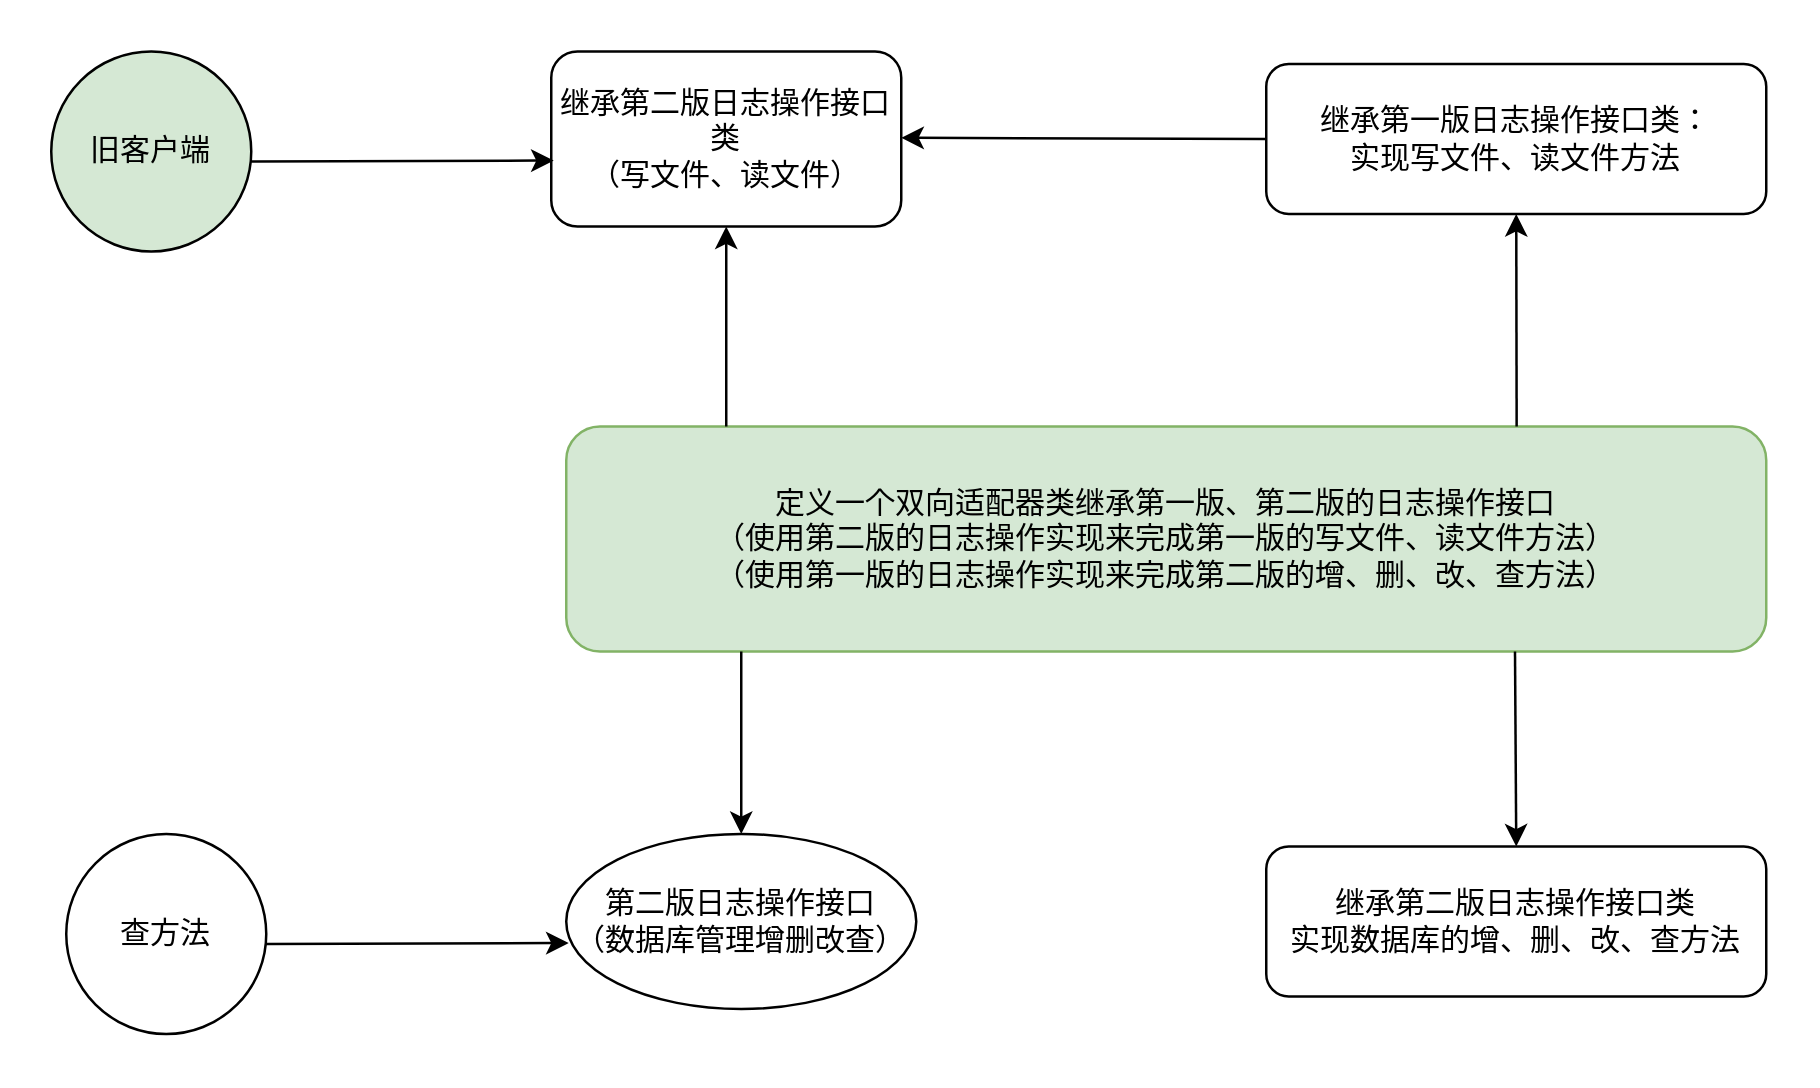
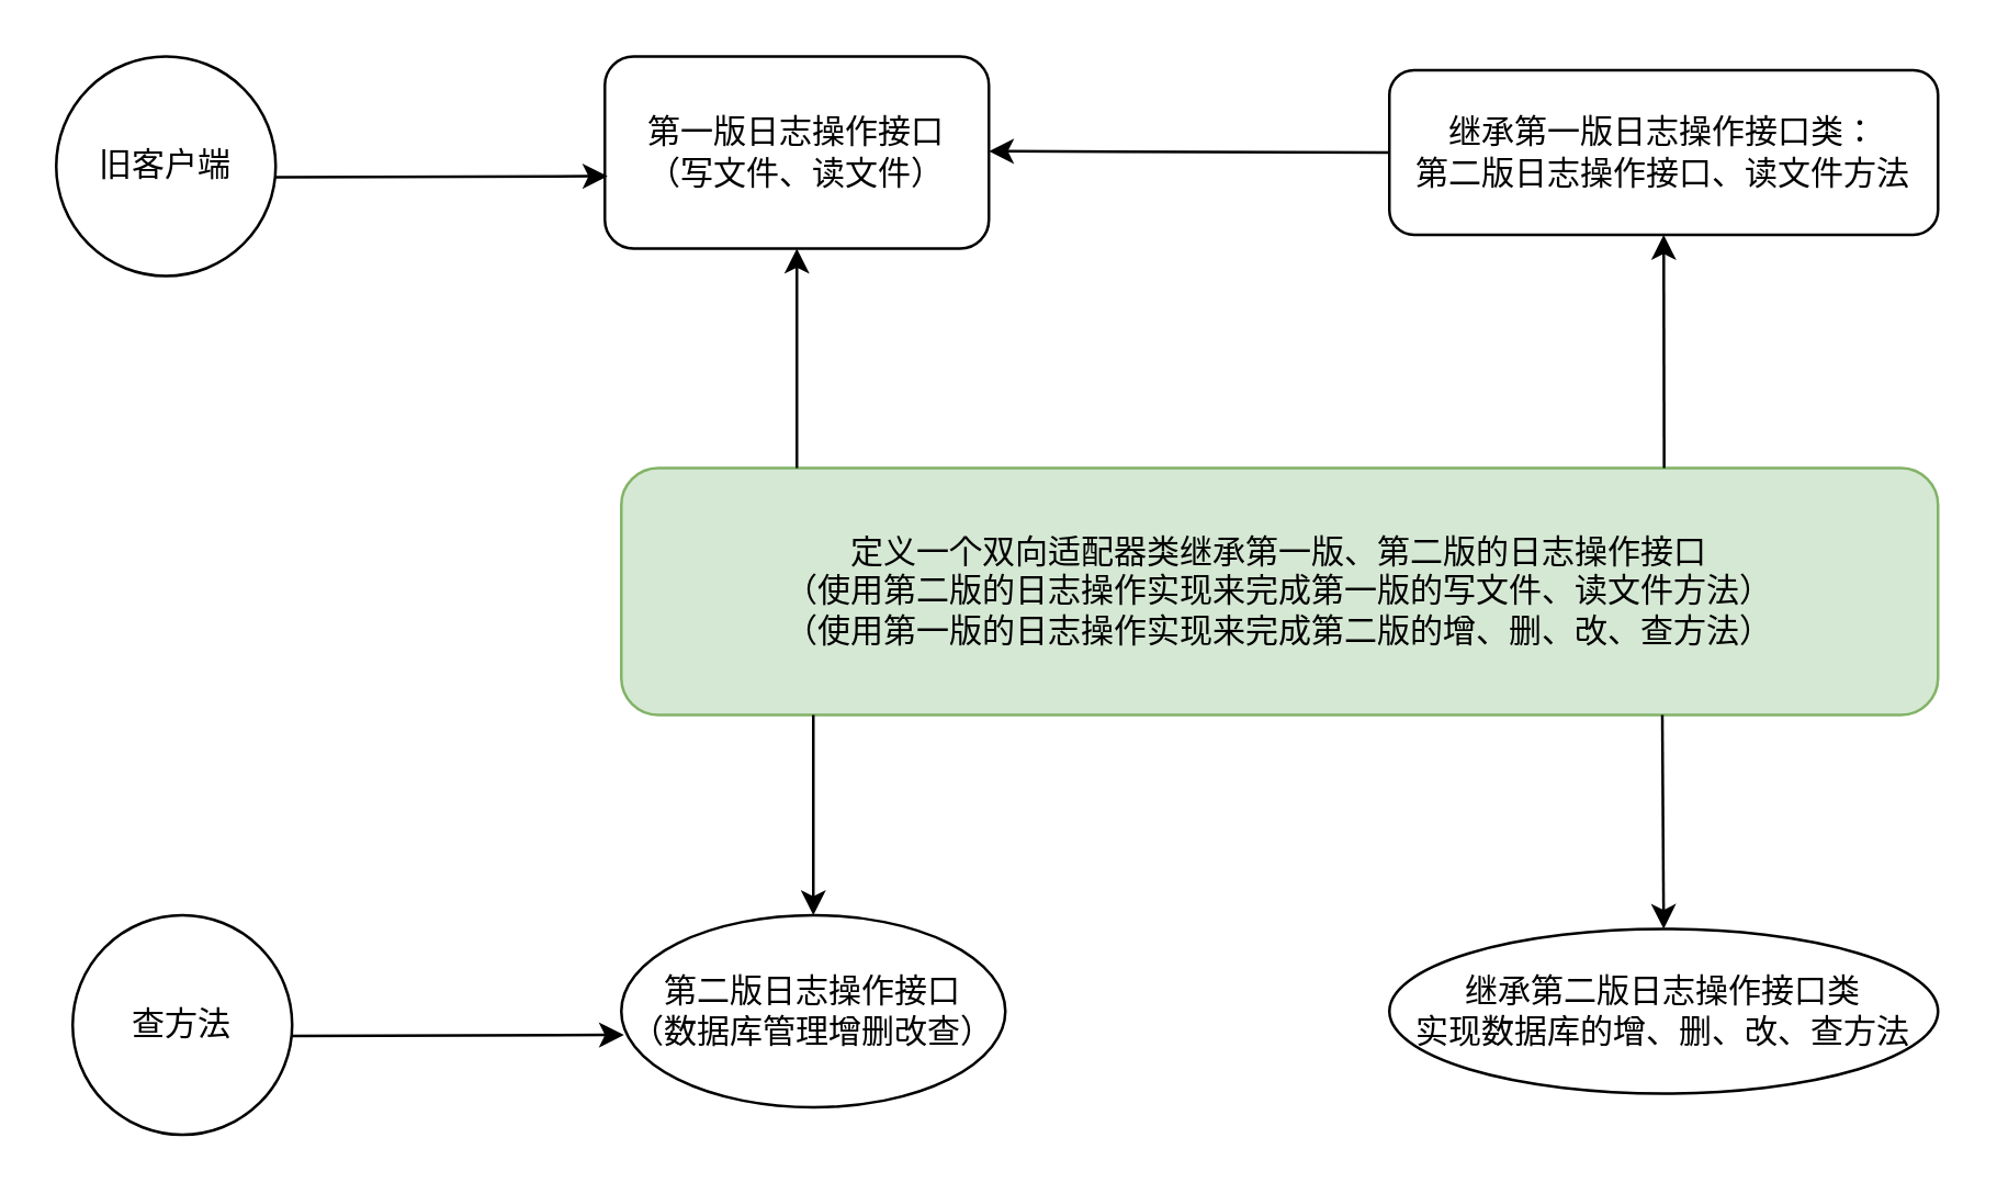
- <mxCell id="9" value="继承第二版日志操作接口类&lt;br&gt;（写文件、读文件）" style="rounded=1;whiteSpace=wrap;html=1;" vertex="1" parent="1"><mxGeometry x="220" y="20" width="140" height="70" as="geometry" /></mxCell>
+ <mxCell id="9" value="第一版日志操作接口&lt;br&gt;（写文件、读文件）" style="rounded=1;whiteSpace=wrap;html=1;" vertex="1" parent="1"><mxGeometry x="220" y="20" width="140" height="70" as="geometry" /></mxCell>
- <mxCell id="5" value="继承第一版日志操作接口类：&lt;br&gt;实现写文件、读文件方法" style="rounded=1;whiteSpace=wrap;html=1;" parent="1" vertex="1"><mxGeometry x="506" y="25" width="200" height="60" as="geometry" /></mxCell>
+ <mxCell id="5" value="继承第一版日志操作接口类：&lt;br&gt;第二版日志操作接口、读文件方法" style="rounded=1;whiteSpace=wrap;html=1;" parent="1" vertex="1"><mxGeometry x="506" y="25" width="200" height="60" as="geometry" /></mxCell>
- <mxCell id="8" value="旧客户端" style="ellipse;whiteSpace=wrap;html=1;aspect=fixed;fillColor=#d5e8d4;" vertex="1" parent="1"><mxGeometry x="20" y="20" width="80" height="80" as="geometry" /></mxCell>
+ <mxCell id="8" value="旧客户端" style="ellipse;whiteSpace=wrap;html=1;aspect=fixed;" vertex="1" parent="1"><mxGeometry x="20" y="20" width="80" height="80" as="geometry" /></mxCell>
- <mxCell id="4" value="继承第二版日志操作接口类&lt;br&gt;实现数据库的增、删、改、查方法" style="rounded=1;whiteSpace=wrap;html=1;" parent="1" vertex="1"><mxGeometry x="506" y="338" width="200" height="60" as="geometry" /></mxCell>
+ <mxCell id="4" value="继承第二版日志操作接口类&lt;br&gt;实现数据库的增、删、改、查方法" style="ellipse;whiteSpace=wrap;html=1;" parent="1" vertex="1"><mxGeometry x="506" y="338" width="200" height="60" as="geometry" /></mxCell>
